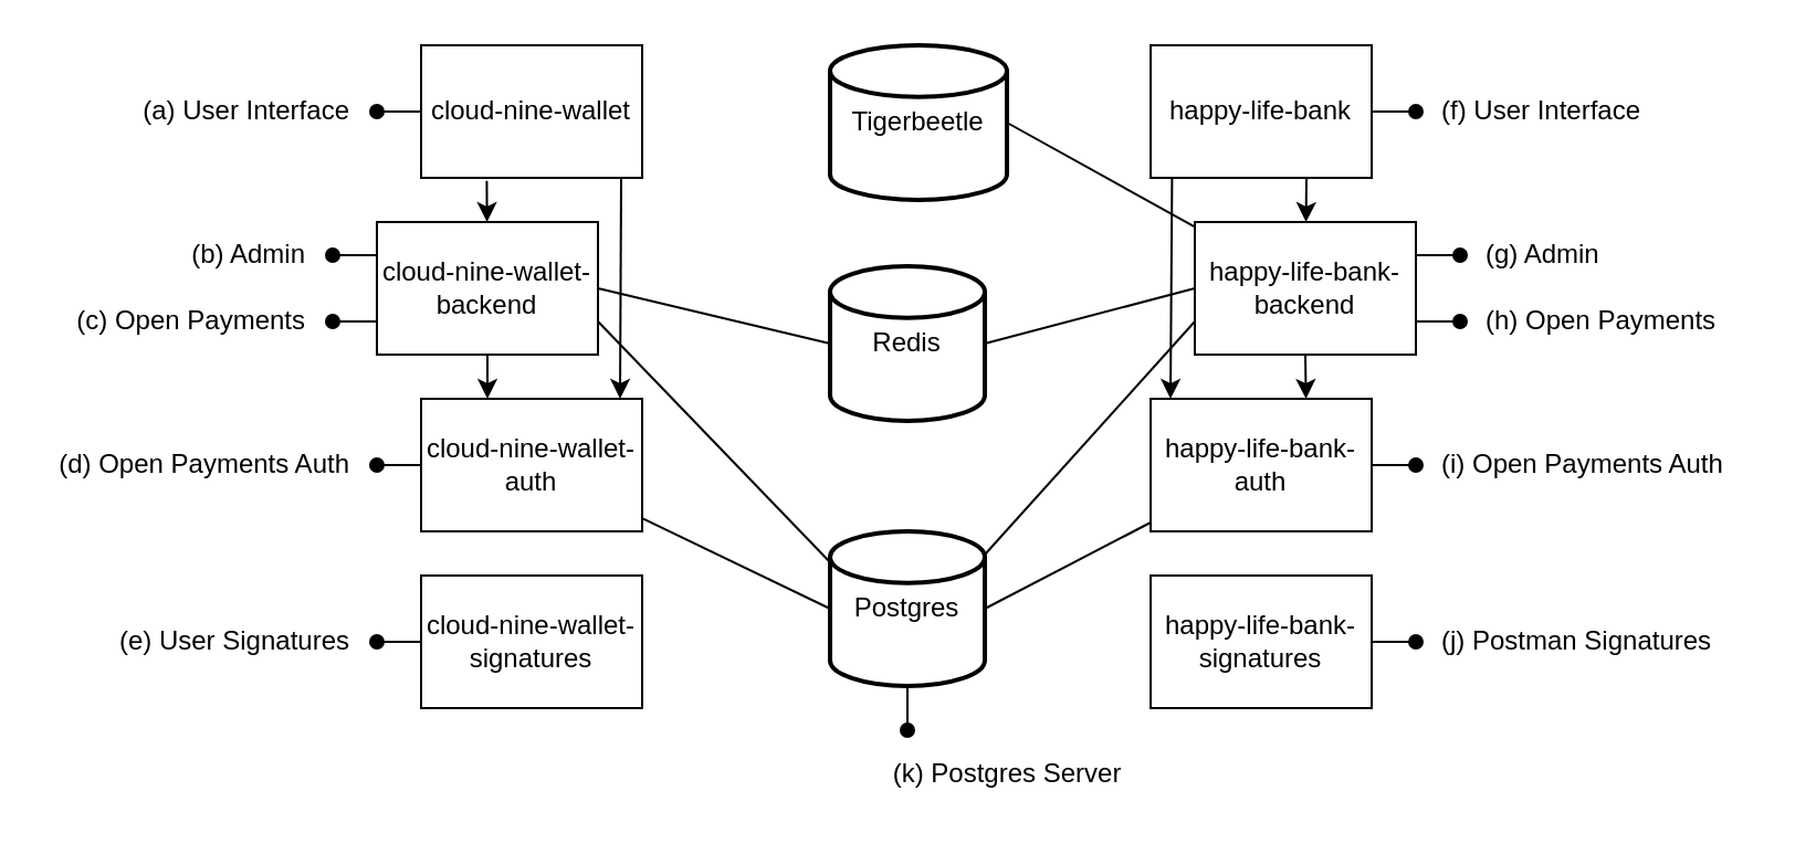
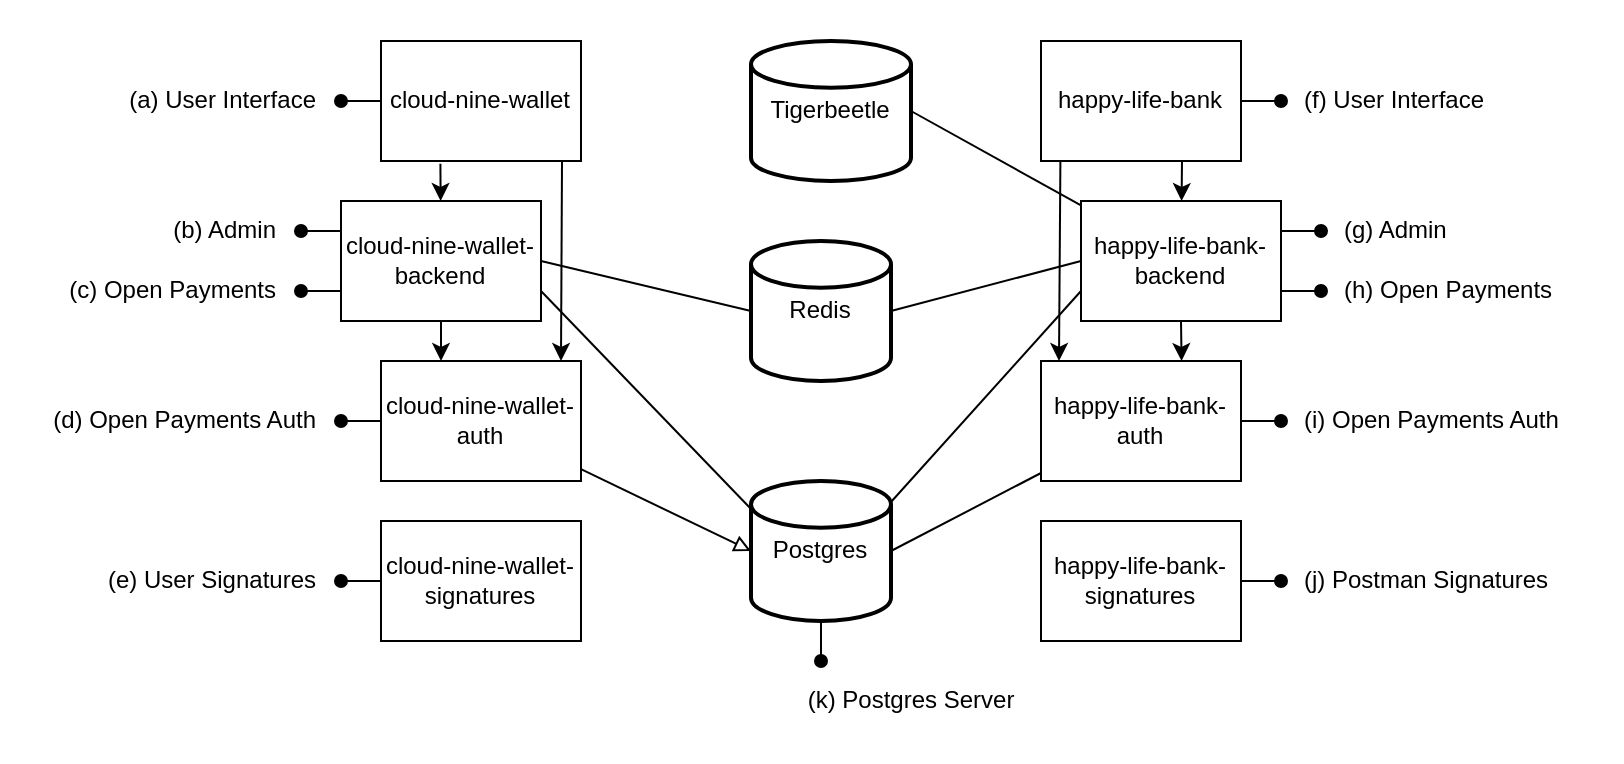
- <mxCell id="7" style="edgeStyle=none;rounded=0;orthogonalLoop=1;jettySize=auto;html=1;entryX=0;entryY=0.5;entryDx=0;entryDy=0;entryPerimeter=0;endArrow=none;endFill=0;" edge="1" parent="1" source="9" target="4"><mxGeometry relative="1" as="geometry" /></mxCell>
+ <mxCell id="7" style="edgeStyle=none;rounded=0;orthogonalLoop=1;jettySize=auto;html=1;entryX=0;entryY=0.5;entryDx=0;entryDy=0;entryPerimeter=0;endArrow=block;endFill=0;" edge="1" parent="1" source="9" target="4"><mxGeometry relative="1" as="geometry" /></mxCell>
